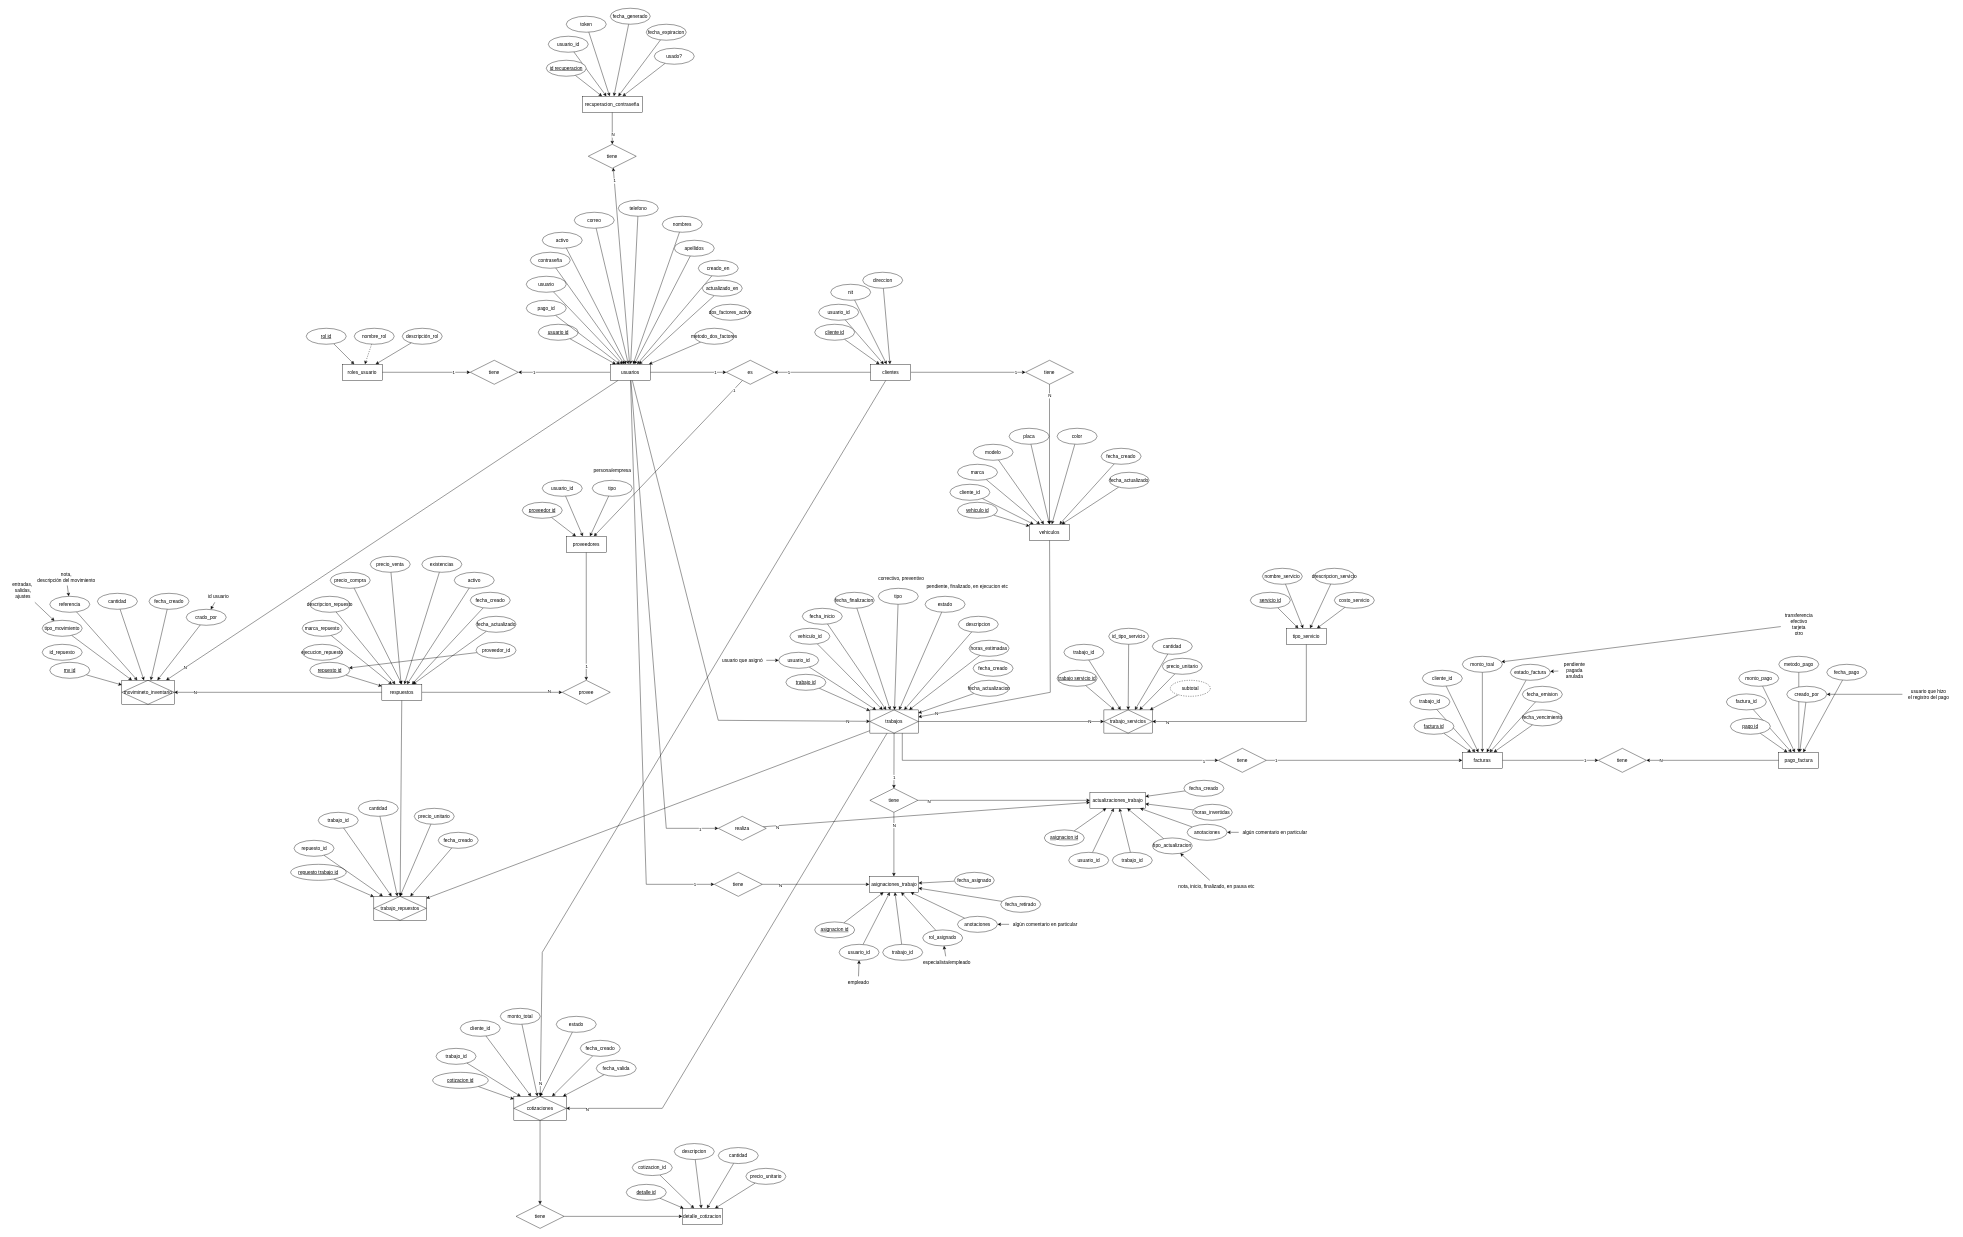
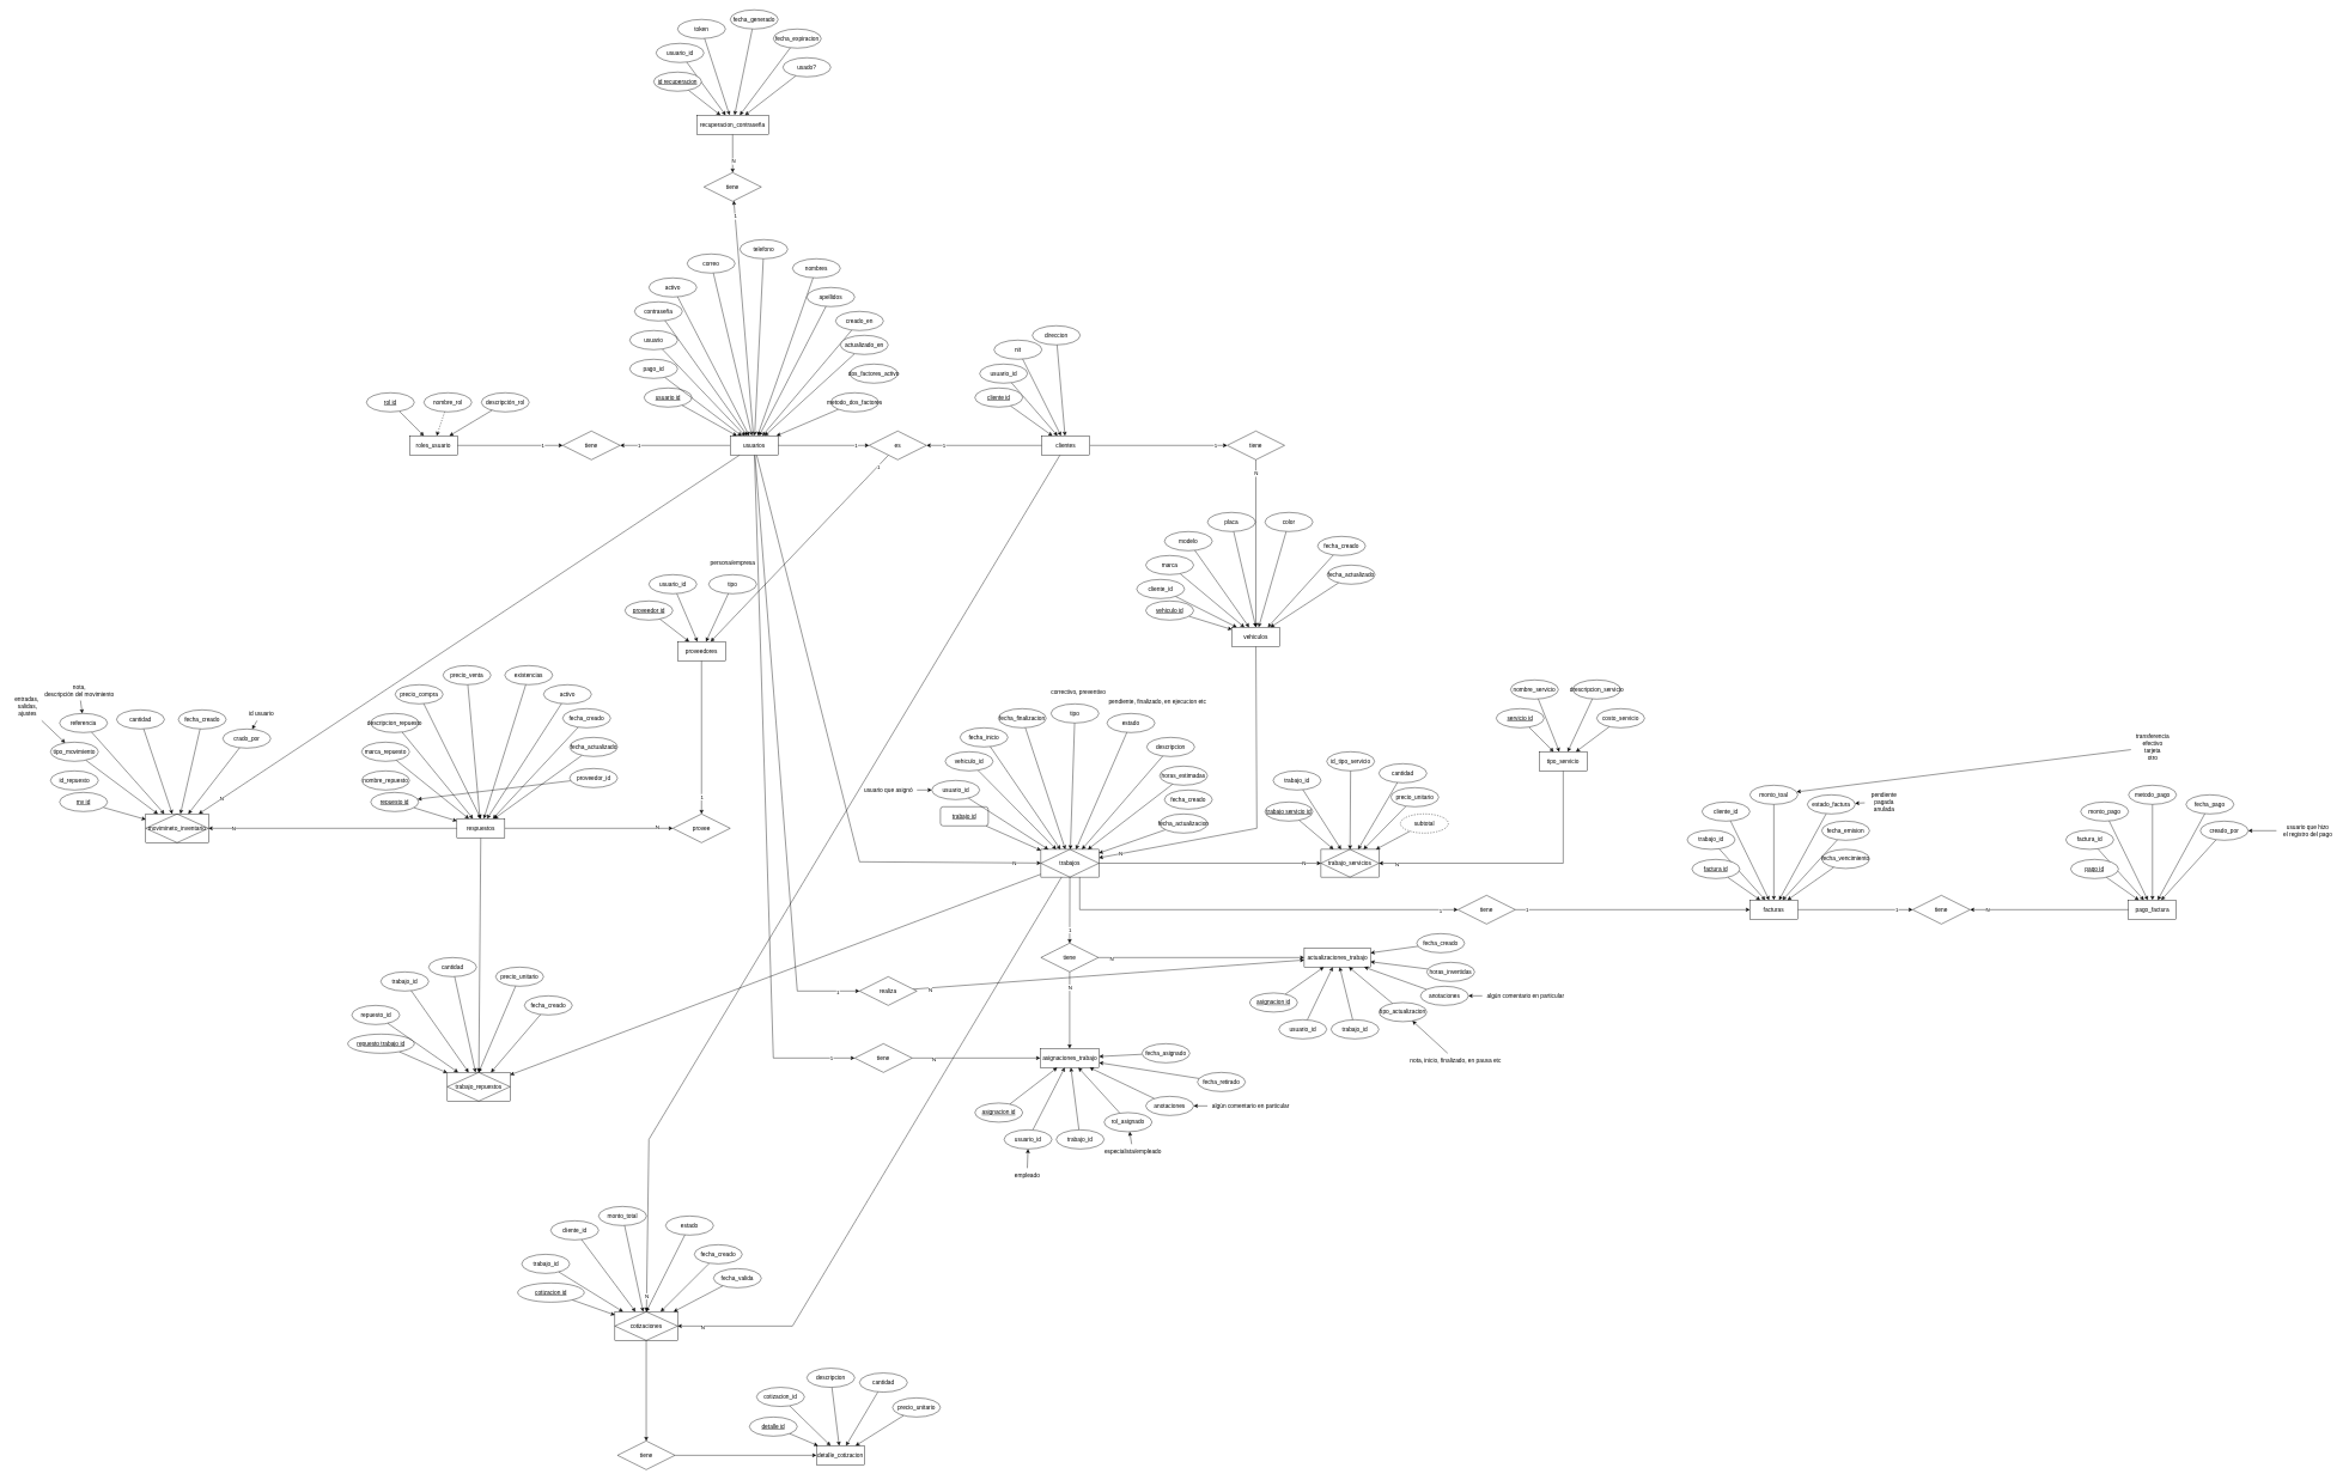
- <mxCell id="145" value="ejecucion_repuesto" style="ellipse;whiteSpace=wrap;html=1;align=center;" parent="1" vertex="1"><mxGeometry x="755" y="1610" width="100" height="40" as="geometry" /></mxCell>
+ <mxCell id="145" value="nombre_repuesto" style="ellipse;whiteSpace=wrap;html=1;align=center;" parent="1" vertex="1"><mxGeometry x="755" y="1610" width="100" height="40" as="geometry" /></mxCell>
- <mxCell id="184" value="trabajo id" style="ellipse;whiteSpace=wrap;html=1;align=center;fontStyle=4;" parent="1" vertex="1"><mxGeometry x="1964" y="1685" width="100" height="40" as="geometry" /></mxCell>
+ <mxCell id="184" value="trabajo id" style="whiteSpace=wrap;html=1;align=center;fontStyle=4;rounded=1;" parent="1" vertex="1"><mxGeometry x="1964" y="1685" width="100" height="40" as="geometry" /></mxCell>
- <mxCell id="349" value="creado_por" style="ellipse;whiteSpace=wrap;html=1;align=center;" vertex="1" parent="1"><mxGeometry x="4466" y="1715" width="100" height="40" as="geometry" /></mxCell>
+ <mxCell id="349" value="creado_por" style="ellipse;whiteSpace=wrap;html=1;align=center;" vertex="1" parent="1"><mxGeometry x="4596" y="1715" width="100" height="40" as="geometry" /></mxCell>
